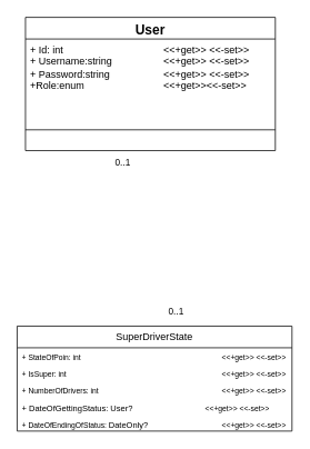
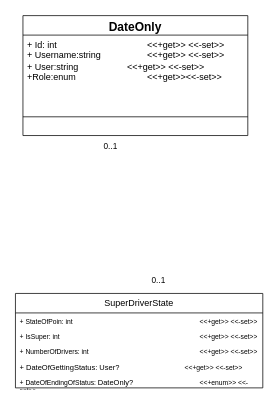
- <mxCell id="9" value="&lt;div&gt;&lt;span style=&quot;font-size: 16px;&quot;&gt;User&lt;/span&gt;&lt;/div&gt;" style="swimlane;fontStyle=1;align=center;verticalAlign=top;childLayout=stackLayout;horizontal=1;startSize=26;horizontalStack=0;resizeParent=1;resizeParentMax=0;resizeLast=0;collapsible=1;marginBottom=0;whiteSpace=wrap;html=1;" vertex="1" parent="1"><mxGeometry x="30" y="20.33" width="300" height="160" as="geometry" /></mxCell>
+ <mxCell id="9" value="&lt;div&gt;&lt;span style=&quot;font-size: 16px;&quot;&gt;DateOnly&lt;/span&gt;&lt;/div&gt;" style="swimlane;fontStyle=1;align=center;verticalAlign=top;childLayout=stackLayout;horizontal=1;startSize=26;horizontalStack=0;resizeParent=1;resizeParentMax=0;resizeLast=0;collapsible=1;marginBottom=0;whiteSpace=wrap;html=1;" vertex="1" parent="1"><mxGeometry x="30" y="20.33" width="300" height="160" as="geometry" /></mxCell>
- <mxCell id="10" value="+ Id: int &lt;span style=&quot;white-space: pre;&quot;&gt;&#09;&lt;/span&gt;&lt;span style=&quot;white-space: pre;&quot;&gt;&#09;&lt;/span&gt;&lt;span style=&quot;white-space: pre;&quot;&gt;&#09;&lt;span style=&quot;white-space: pre;&quot;&gt;&#09;&lt;/span&gt;&lt;span style=&quot;white-space: pre;&quot;&gt;&#09;&lt;/span&gt;&lt;/span&gt;&amp;lt;&amp;lt;+get&amp;gt;&amp;gt; &amp;lt;&amp;lt;-set&amp;gt;&amp;gt;&lt;div&gt;+ Username:string&lt;span style=&quot;white-space: pre;&quot;&gt;&#09;&lt;span style=&quot;white-space: pre;&quot;&gt;&#09;&lt;span style=&quot;white-space: pre;&quot;&gt;&#09;&lt;/span&gt;&lt;/span&gt;&amp;lt;&amp;lt;+get&amp;gt;&amp;gt; &amp;lt;&amp;lt;-set&amp;gt;&amp;gt;&lt;/span&gt;&lt;/div&gt;&lt;div&gt;+ Password:string&lt;span style=&quot;white-space: pre;&quot;&gt;&#09;&lt;/span&gt;&lt;span style=&quot;white-space: pre;&quot;&gt;&#09;&lt;/span&gt;&lt;span style=&quot;white-space: pre;&quot;&gt;&#09;&lt;/span&gt;&amp;lt;&amp;lt;+get&amp;gt;&amp;gt; &amp;lt;&amp;lt;-set&amp;gt;&amp;gt;&lt;/div&gt;&lt;div&gt;+Role:enum&lt;span style=&quot;white-space: pre;&quot;&gt;&#09;&lt;/span&gt;&lt;span style=&quot;white-space: pre;&quot;&gt;&#09;&lt;/span&gt;&lt;span style=&quot;white-space: pre;&quot;&gt;&#09;&lt;/span&gt;&lt;span style=&quot;white-space: pre;&quot;&gt;&#09;&lt;/span&gt;&amp;lt;&amp;lt;+get&amp;gt;&amp;gt;&amp;lt;&amp;lt;-set&amp;gt;&amp;gt;&lt;/div&gt;" style="text;strokeColor=none;fillColor=none;align=left;verticalAlign=top;spacingLeft=4;spacingRight=4;overflow=hidden;rotatable=0;points=[[0,0.5],[1,0.5]];portConstraint=eastwest;whiteSpace=wrap;html=1;" vertex="1" parent="9"><mxGeometry y="26" width="300" height="84" as="geometry" /></mxCell>
+ <mxCell id="10" value="+ Id: int &lt;span style=&quot;white-space: pre;&quot;&gt;&#09;&lt;/span&gt;&lt;span style=&quot;white-space: pre;&quot;&gt;&#09;&lt;/span&gt;&lt;span style=&quot;white-space: pre;&quot;&gt;&#09;&lt;span style=&quot;white-space: pre;&quot;&gt;&#09;&lt;/span&gt;&lt;span style=&quot;white-space: pre;&quot;&gt;&#09;&lt;/span&gt;&lt;/span&gt;&amp;lt;&amp;lt;+get&amp;gt;&amp;gt; &amp;lt;&amp;lt;-set&amp;gt;&amp;gt;&lt;div&gt;+ Username:string&lt;span style=&quot;white-space: pre;&quot;&gt;&#09;&lt;span style=&quot;white-space: pre;&quot;&gt;&#09;&lt;span style=&quot;white-space: pre;&quot;&gt;&#09;&lt;/span&gt;&lt;/span&gt;&amp;lt;&amp;lt;+get&amp;gt;&amp;gt; &amp;lt;&amp;lt;-set&amp;gt;&amp;gt;&lt;/span&gt;&lt;/div&gt;&lt;div&gt;+ User:string&lt;span style=&quot;white-space: pre;&quot;&gt;&#09;&lt;/span&gt;&lt;span style=&quot;white-space: pre;&quot;&gt;&#09;&lt;/span&gt;&lt;span style=&quot;white-space: pre;&quot;&gt;&#09;&lt;/span&gt;&amp;lt;&amp;lt;+get&amp;gt;&amp;gt; &amp;lt;&amp;lt;-set&amp;gt;&amp;gt;&lt;/div&gt;&lt;div&gt;+Role:enum&lt;span style=&quot;white-space: pre;&quot;&gt;&#09;&lt;/span&gt;&lt;span style=&quot;white-space: pre;&quot;&gt;&#09;&lt;/span&gt;&lt;span style=&quot;white-space: pre;&quot;&gt;&#09;&lt;/span&gt;&lt;span style=&quot;white-space: pre;&quot;&gt;&#09;&lt;/span&gt;&amp;lt;&amp;lt;+get&amp;gt;&amp;gt;&amp;lt;&amp;lt;-set&amp;gt;&amp;gt;&lt;/div&gt;" style="text;strokeColor=none;fillColor=none;align=left;verticalAlign=top;spacingLeft=4;spacingRight=4;overflow=hidden;rotatable=0;points=[[0,0.5],[1,0.5]];portConstraint=eastwest;whiteSpace=wrap;html=1;" vertex="1" parent="9"><mxGeometry y="26" width="300" height="84" as="geometry" /></mxCell>
- <mxCell id="7" value="+ DateOfEndingOfStatus:&amp;nbsp;&lt;span style=&quot;font-size: 10px;&quot;&gt;DateOnly?&lt;/span&gt;&lt;span style=&quot;white-space: pre;&quot;&gt;&#09;&lt;span style=&quot;white-space: pre;&quot;&gt;&#09;&lt;/span&gt;&lt;/span&gt;&lt;span style=&quot;white-space: pre;&quot;&gt;&#09;&lt;/span&gt;&lt;span style=&quot;white-space: pre;&quot;&gt;&#09;&lt;/span&gt;&lt;span style=&quot;white-space: pre;&quot;&gt;&#09;&lt;/span&gt;&amp;lt;&amp;lt;+get&amp;gt;&amp;gt; &amp;lt;&amp;lt;-set&amp;gt;&amp;gt;" style="text;strokeColor=none;fillColor=none;align=left;verticalAlign=top;spacingLeft=4;spacingRight=4;overflow=hidden;rotatable=0;points=[[0,0.5],[1,0.5]];portConstraint=eastwest;whiteSpace=wrap;html=1;fontSize=9;" vertex="1" parent="2"><mxGeometry y="106" width="330" height="20" as="geometry" /></mxCell>
+ <mxCell id="7" value="+ DateOfEndingOfStatus:&amp;nbsp;&lt;span style=&quot;font-size: 10px;&quot;&gt;DateOnly?&lt;/span&gt;&lt;span style=&quot;white-space: pre;&quot;&gt;&#09;&lt;span style=&quot;white-space: pre;&quot;&gt;&#09;&lt;/span&gt;&lt;/span&gt;&lt;span style=&quot;white-space: pre;&quot;&gt;&#09;&lt;/span&gt;&lt;span style=&quot;white-space: pre;&quot;&gt;&#09;&lt;/span&gt;&lt;span style=&quot;white-space: pre;&quot;&gt;&#09;&lt;/span&gt;&amp;lt;&amp;lt;+enum&amp;gt;&amp;gt; &amp;lt;&amp;lt;-set&amp;gt;&amp;gt;" style="text;strokeColor=none;fillColor=none;align=left;verticalAlign=top;spacingLeft=4;spacingRight=4;overflow=hidden;rotatable=0;points=[[0,0.5],[1,0.5]];portConstraint=eastwest;whiteSpace=wrap;html=1;fontSize=9;" vertex="1" parent="2"><mxGeometry y="106" width="330" height="20" as="geometry" /></mxCell>
